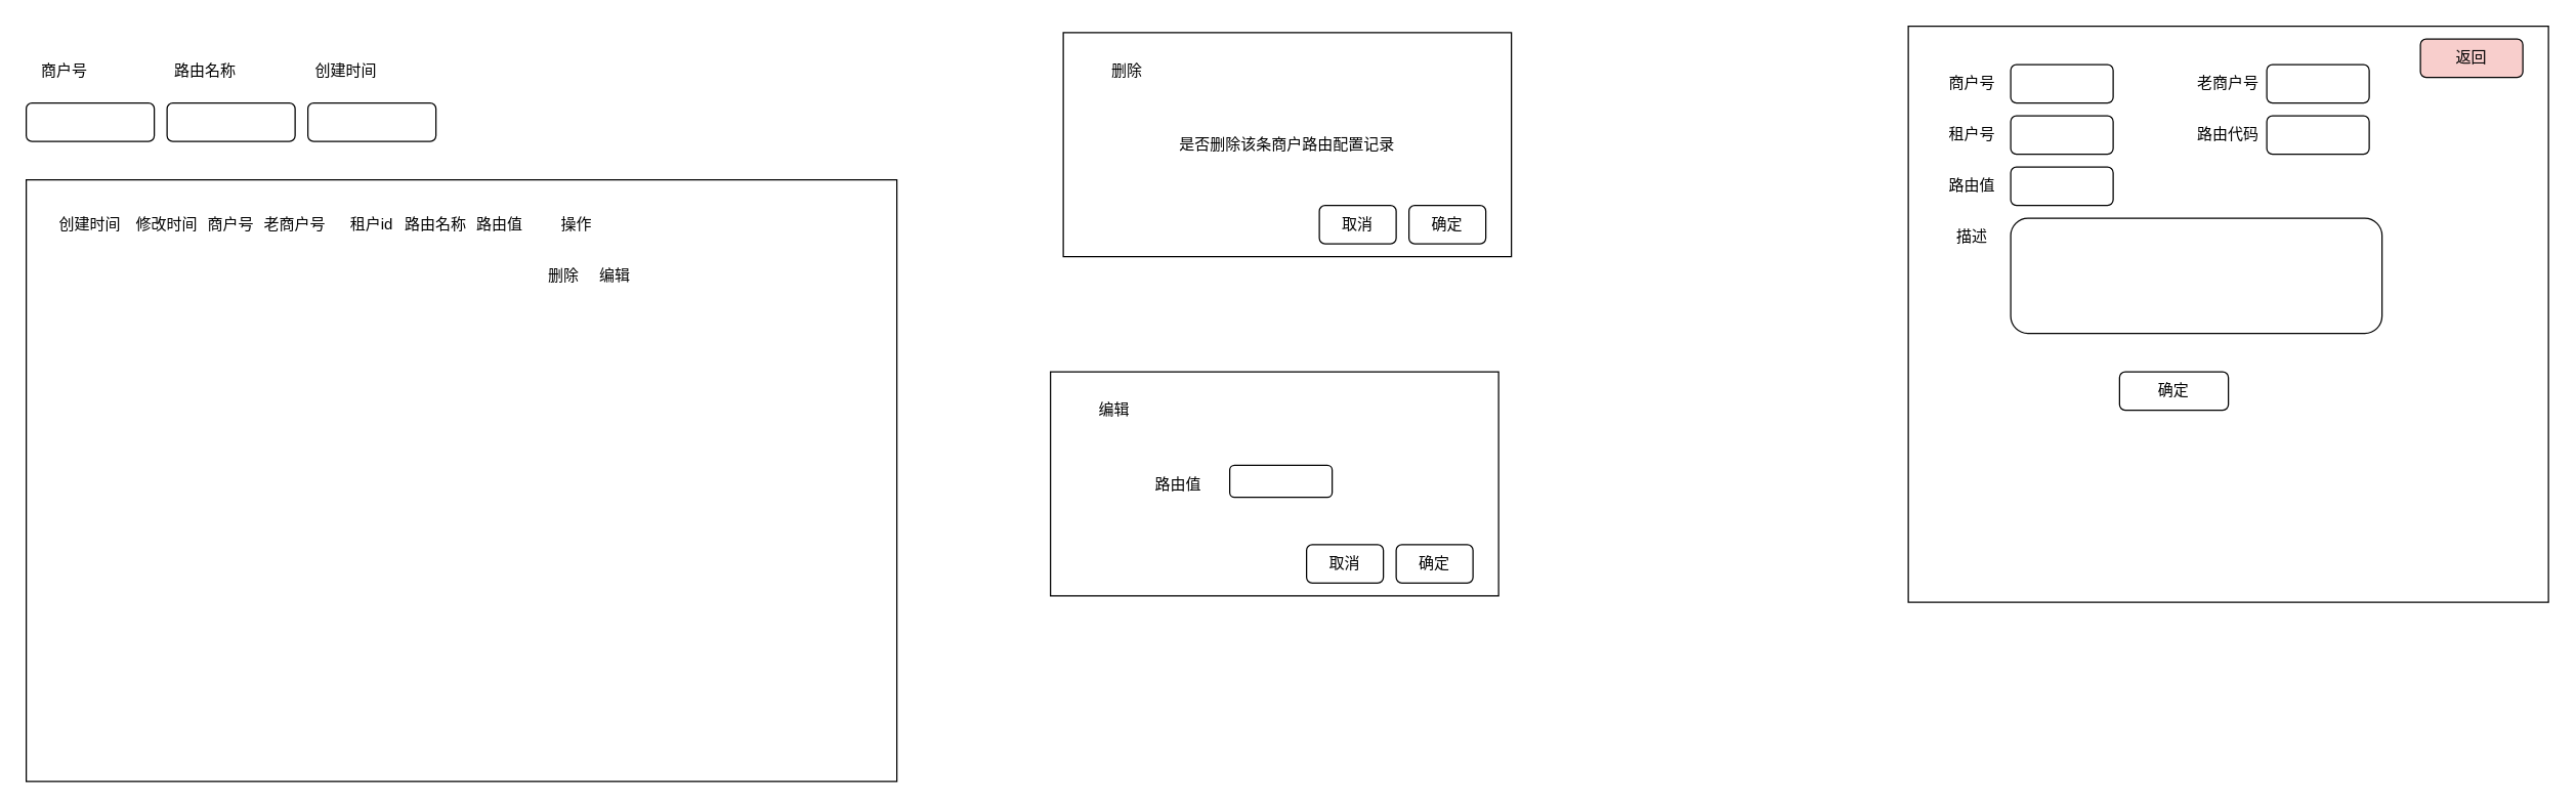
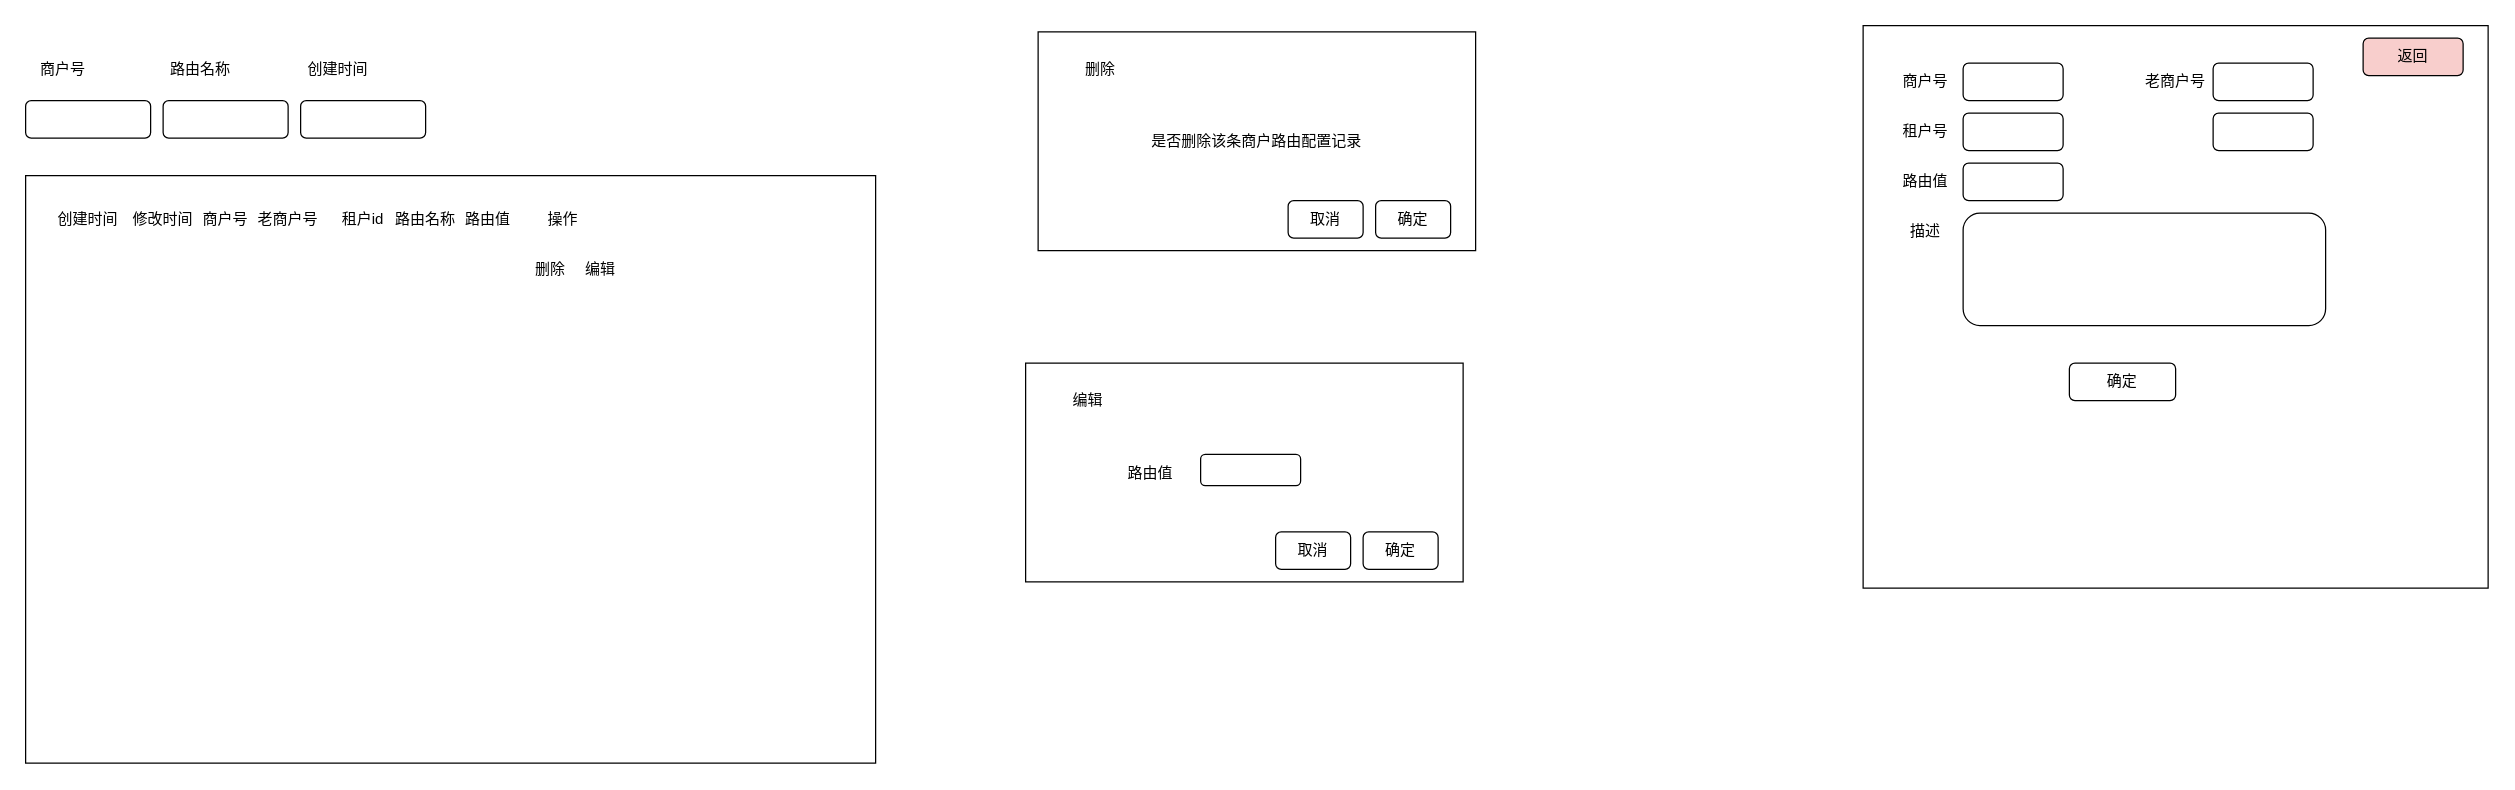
- <mxCell id="42" value="路由代码" style="text;html=1;strokeColor=none;fillColor=none;align=center;verticalAlign=middle;whiteSpace=wrap;rounded=0;" vertex="1" parent="1"><mxGeometry x="1710" y="90" width="60" height="30" as="geometry" /></mxCell>
